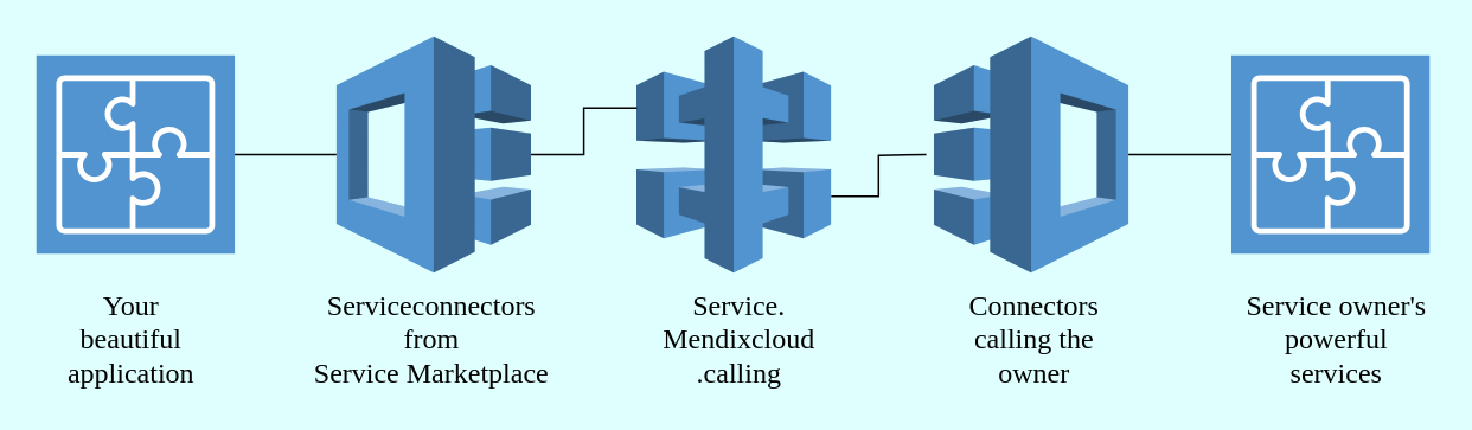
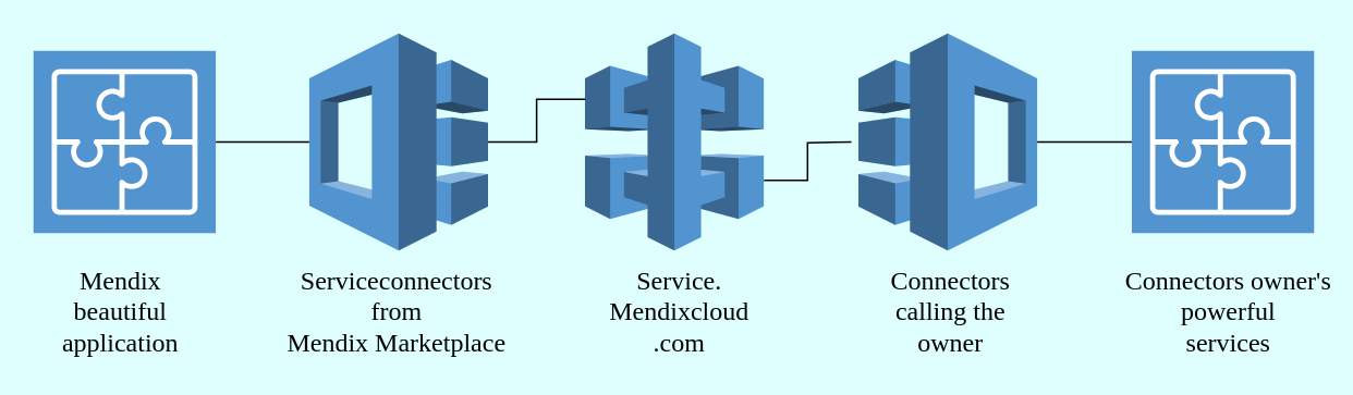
- <mxCell id="12" value="&lt;div style=&quot;font-size: 16px;&quot;&gt;Your&lt;br style=&quot;font-size: 16px;&quot;&gt;beautiful&lt;br style=&quot;font-size: 16px;&quot;&gt;application&lt;/div&gt;" style="text;html=1;align=center;verticalAlign=middle;resizable=0;points=[];autosize=1;strokeColor=none;fillColor=none;fontFamily=Times New Roman;fontSize=16;" parent="1" vertex="1"><mxGeometry x="32" y="159" width="81" height="61" as="geometry" /></mxCell>
+ <mxCell id="12" value="&lt;div style=&quot;font-size: 16px;&quot;&gt;Mendix&lt;br style=&quot;font-size: 16px;&quot;&gt;beautiful&lt;br style=&quot;font-size: 16px;&quot;&gt;application&lt;/div&gt;" style="text;html=1;align=center;verticalAlign=middle;resizable=0;points=[];autosize=1;strokeColor=none;fillColor=none;fontFamily=Times New Roman;fontSize=16;" parent="1" vertex="1"><mxGeometry x="32" y="159" width="81" height="61" as="geometry" /></mxCell>
- <mxCell id="13" value="Serviceconnectors&lt;br style=&quot;font-size: 16px;&quot;&gt;from &lt;br style=&quot;font-size: 16px;&quot;&gt;Service Marketplace" style="text;html=1;align=center;verticalAlign=middle;resizable=0;points=[];autosize=1;strokeColor=none;fillColor=none;fontFamily=Times New Roman;fontSize=16;" parent="1" vertex="1"><mxGeometry x="170" y="159" width="144" height="61" as="geometry" /></mxCell>
+ <mxCell id="13" value="Serviceconnectors&lt;br style=&quot;font-size: 16px;&quot;&gt;from &lt;br style=&quot;font-size: 16px;&quot;&gt;Mendix Marketplace" style="text;html=1;align=center;verticalAlign=middle;resizable=0;points=[];autosize=1;strokeColor=none;fillColor=none;fontFamily=Times New Roman;fontSize=16;" parent="1" vertex="1"><mxGeometry x="170" y="159" width="144" height="61" as="geometry" /></mxCell>
- <mxCell id="14" value="Service.&lt;br style=&quot;font-size: 16px;&quot;&gt;&lt;div style=&quot;font-size: 16px;&quot;&gt;Mendixcloud&lt;/div&gt;&lt;div style=&quot;font-size: 16px;&quot;&gt;.calling&lt;br style=&quot;font-size: 16px;&quot;&gt;&lt;/div&gt;" style="text;html=1;align=center;verticalAlign=middle;resizable=0;points=[];autosize=1;strokeColor=none;fillColor=none;fontFamily=Times New Roman;fontSize=16;" parent="1" vertex="1"><mxGeometry x="367.86" y="159" width="95" height="61" as="geometry" /></mxCell>
+ <mxCell id="14" value="Service.&lt;br style=&quot;font-size: 16px;&quot;&gt;&lt;div style=&quot;font-size: 16px;&quot;&gt;Mendixcloud&lt;/div&gt;&lt;div style=&quot;font-size: 16px;&quot;&gt;.com&lt;br style=&quot;font-size: 16px;&quot;&gt;&lt;/div&gt;" style="text;html=1;align=center;verticalAlign=middle;resizable=0;points=[];autosize=1;strokeColor=none;fillColor=none;fontFamily=Times New Roman;fontSize=16;" parent="1" vertex="1"><mxGeometry x="367.86" y="159" width="95" height="61" as="geometry" /></mxCell>
- <mxCell id="16" value="Service owner's&lt;br style=&quot;font-size: 16px;&quot;&gt;&lt;div style=&quot;font-size: 16px;&quot;&gt;powerful&lt;/div&gt;&lt;div style=&quot;font-size: 16px;&quot;&gt;services&lt;br style=&quot;font-size: 16px;&quot;&gt;&lt;/div&gt;" style="text;html=1;align=center;verticalAlign=middle;resizable=0;points=[];autosize=1;strokeColor=none;fillColor=none;fontFamily=Times New Roman;fontSize=16;" parent="1" vertex="1"><mxGeometry x="695" y="159" width="111" height="61" as="geometry" /></mxCell>
+ <mxCell id="16" value="Connectors owner's&lt;br style=&quot;font-size: 16px;&quot;&gt;&lt;div style=&quot;font-size: 16px;&quot;&gt;powerful&lt;/div&gt;&lt;div style=&quot;font-size: 16px;&quot;&gt;services&lt;br style=&quot;font-size: 16px;&quot;&gt;&lt;/div&gt;" style="text;html=1;align=center;verticalAlign=middle;resizable=0;points=[];autosize=1;strokeColor=none;fillColor=none;fontFamily=Times New Roman;fontSize=16;" parent="1" vertex="1"><mxGeometry x="695" y="159" width="111" height="61" as="geometry" /></mxCell>
